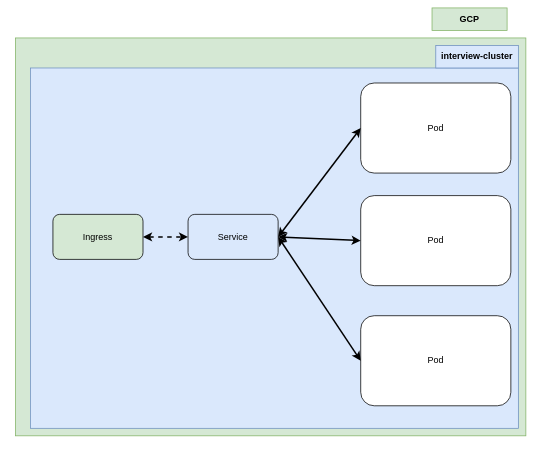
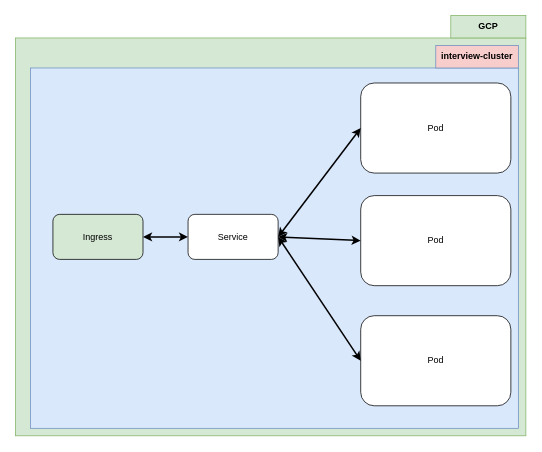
- <mxCell id="3" value="&lt;b&gt;GCP&lt;/b&gt;" style="html=1;whiteSpace=wrap;container=1;recursiveResize=0;collapsible=0;fillColor=#d5e8d4;strokeColor=#82b366;rounded=0;" vertex="1" parent="1"><mxGeometry x="575" y="10" width="100" height="30" as="geometry" /></mxCell>
+ <mxCell id="3" value="&lt;b&gt;GCP&lt;/b&gt;" style="html=1;whiteSpace=wrap;container=1;recursiveResize=0;collapsible=0;fillColor=#d5e8d4;strokeColor=#82b366;rounded=0;" vertex="1" parent="1"><mxGeometry x="600" y="20" width="100" height="30" as="geometry" /></mxCell>
- <mxCell id="5" value="&lt;b&gt;interview-cluster&lt;/b&gt;" style="html=1;whiteSpace=wrap;container=1;recursiveResize=0;collapsible=0;fillColor=#dae8fc;strokeColor=#6c8ebf;" vertex="1" parent="1"><mxGeometry x="580" y="60" width="110" height="30" as="geometry" /></mxCell>
+ <mxCell id="5" value="&lt;b&gt;interview-cluster&lt;/b&gt;" style="html=1;whiteSpace=wrap;container=1;recursiveResize=0;collapsible=0;fillColor=#f8cecc;strokeColor=#6c8ebf;" vertex="1" parent="1"><mxGeometry x="580" y="60" width="110" height="30" as="geometry" /></mxCell>
- <mxCell id="14" value="" style="endArrow=classic;startArrow=classic;html=1;rounded=0;exitX=1;exitY=0.5;exitDx=0;exitDy=0;entryX=0;entryY=0.5;entryDx=0;entryDy=0;strokeWidth=2;dashed=1;" edge="1" parent="1" source="13" target="7"><mxGeometry width="50" height="50" relative="1" as="geometry"><mxPoint x="450" y="325" as="sourcePoint" /><mxPoint x="490" y="330" as="targetPoint" /></mxGeometry></mxCell>
+ <mxCell id="14" value="" style="endArrow=classic;startArrow=classic;html=1;rounded=0;exitX=1;exitY=0.5;exitDx=0;exitDy=0;entryX=0;entryY=0.5;entryDx=0;entryDy=0;strokeWidth=2;" edge="1" parent="1" source="13" target="7"><mxGeometry width="50" height="50" relative="1" as="geometry"><mxPoint x="450" y="325" as="sourcePoint" /><mxPoint x="490" y="330" as="targetPoint" /></mxGeometry></mxCell>
- <mxCell id="7" value="Service" style="rounded=1;whiteSpace=wrap;html=1;fillColor=#dae8fc;" vertex="1" parent="1"><mxGeometry x="250" y="285" width="120" height="60" as="geometry" /></mxCell>
+ <mxCell id="7" value="Service" style="rounded=1;whiteSpace=wrap;html=1;" vertex="1" parent="1"><mxGeometry x="250" y="285" width="120" height="60" as="geometry" /></mxCell>
